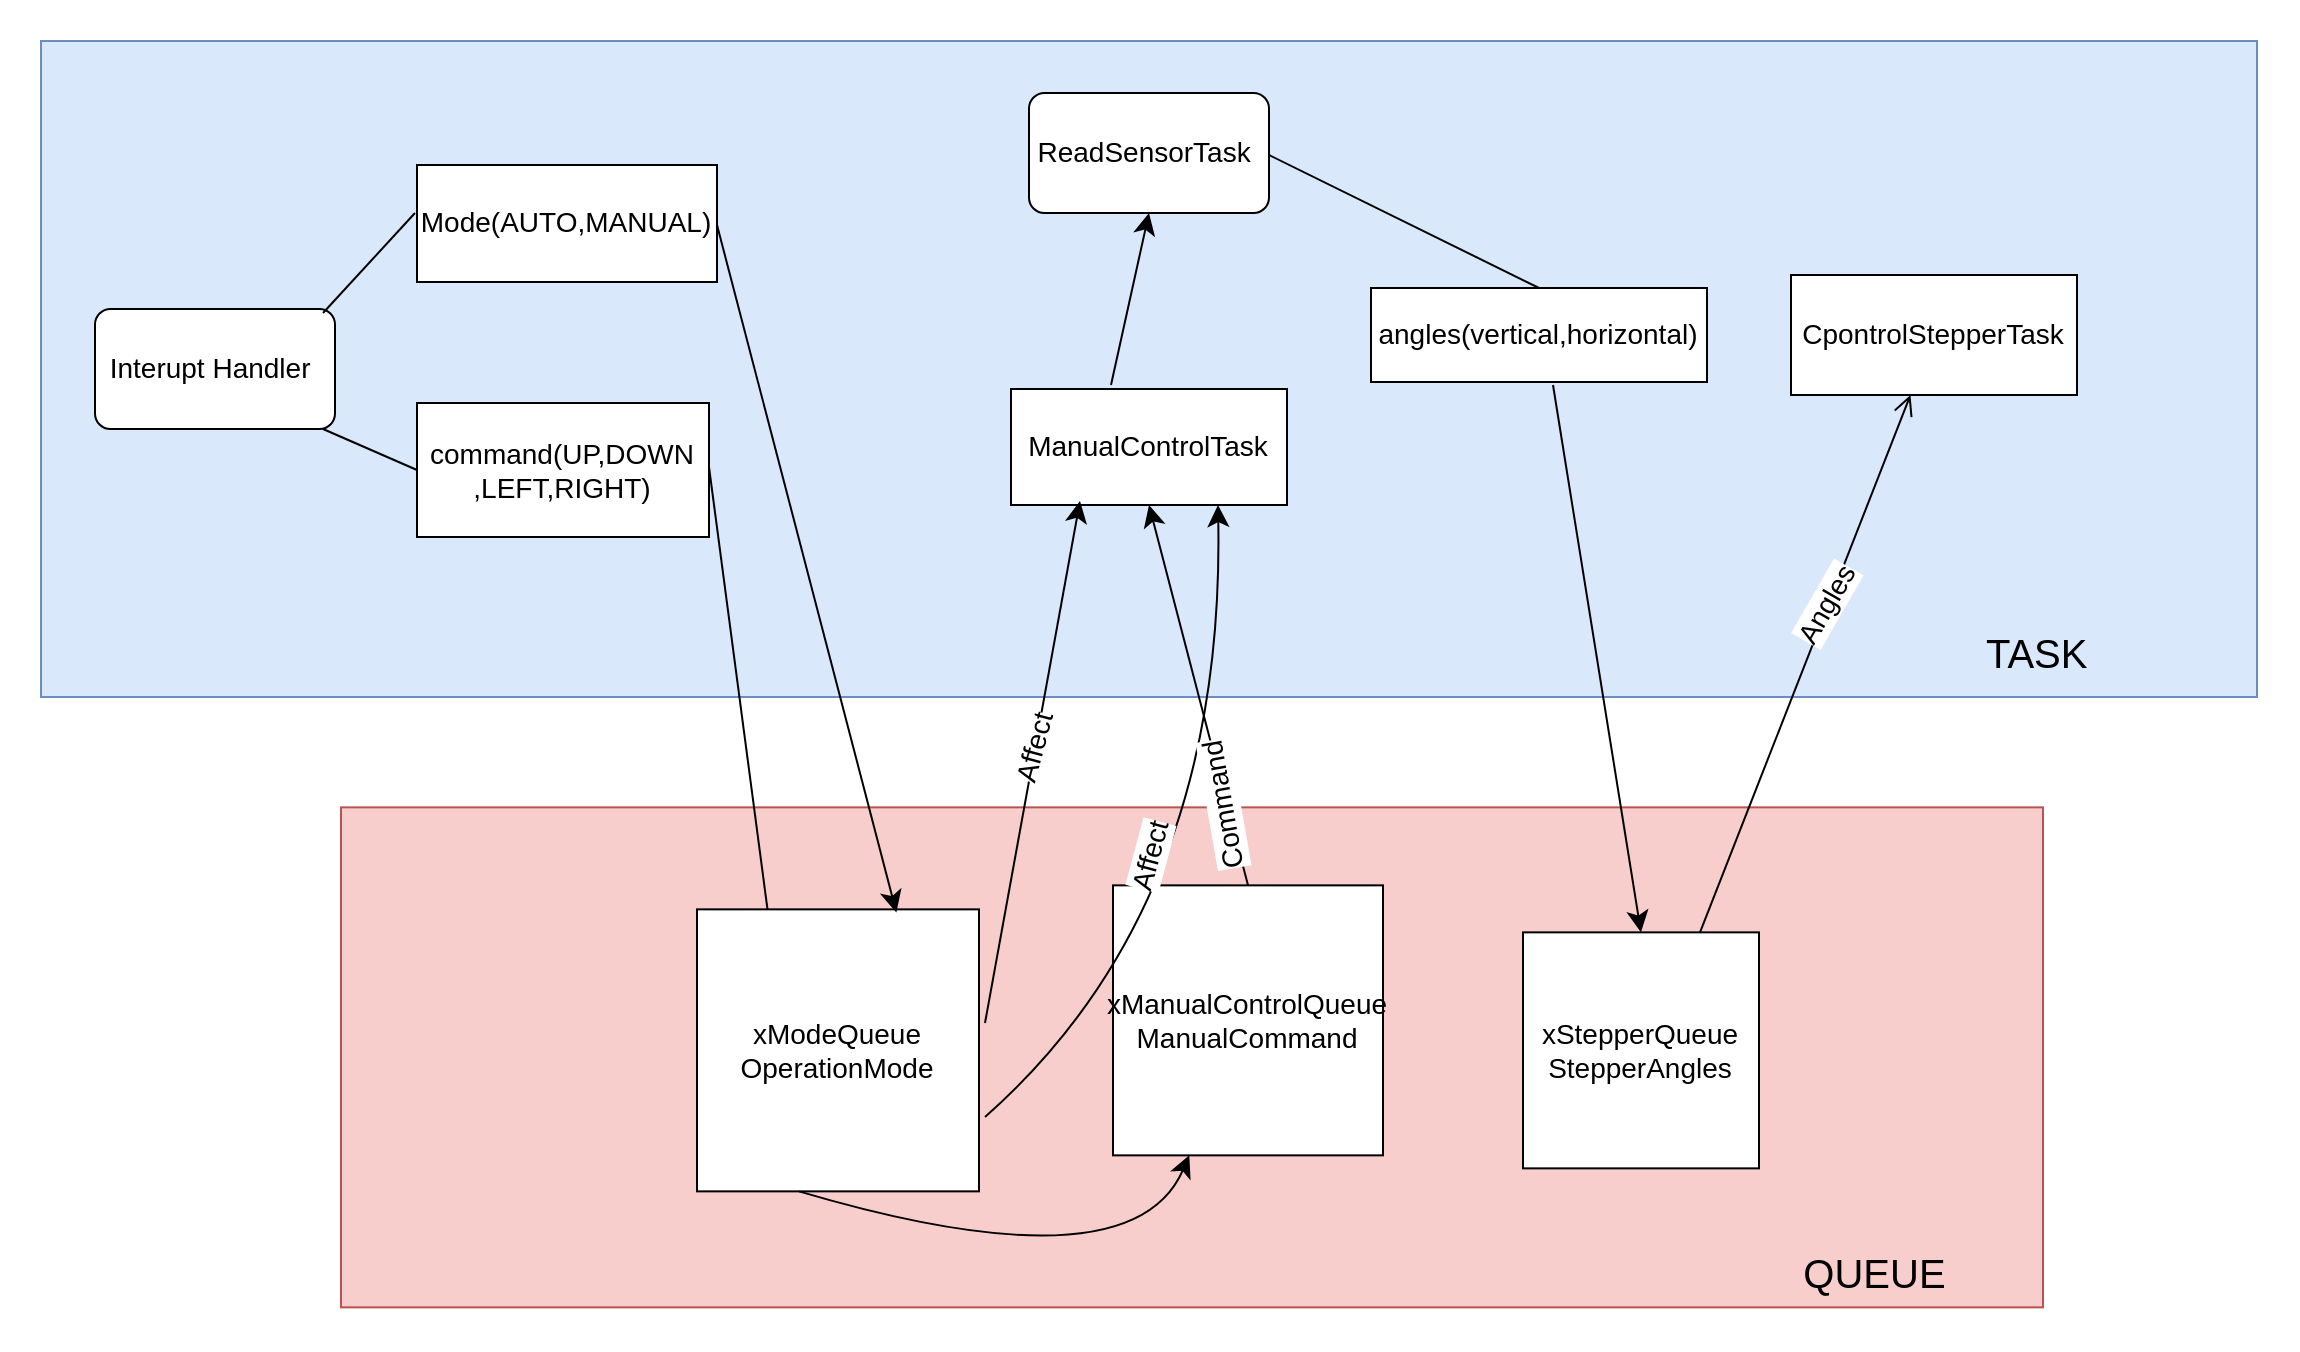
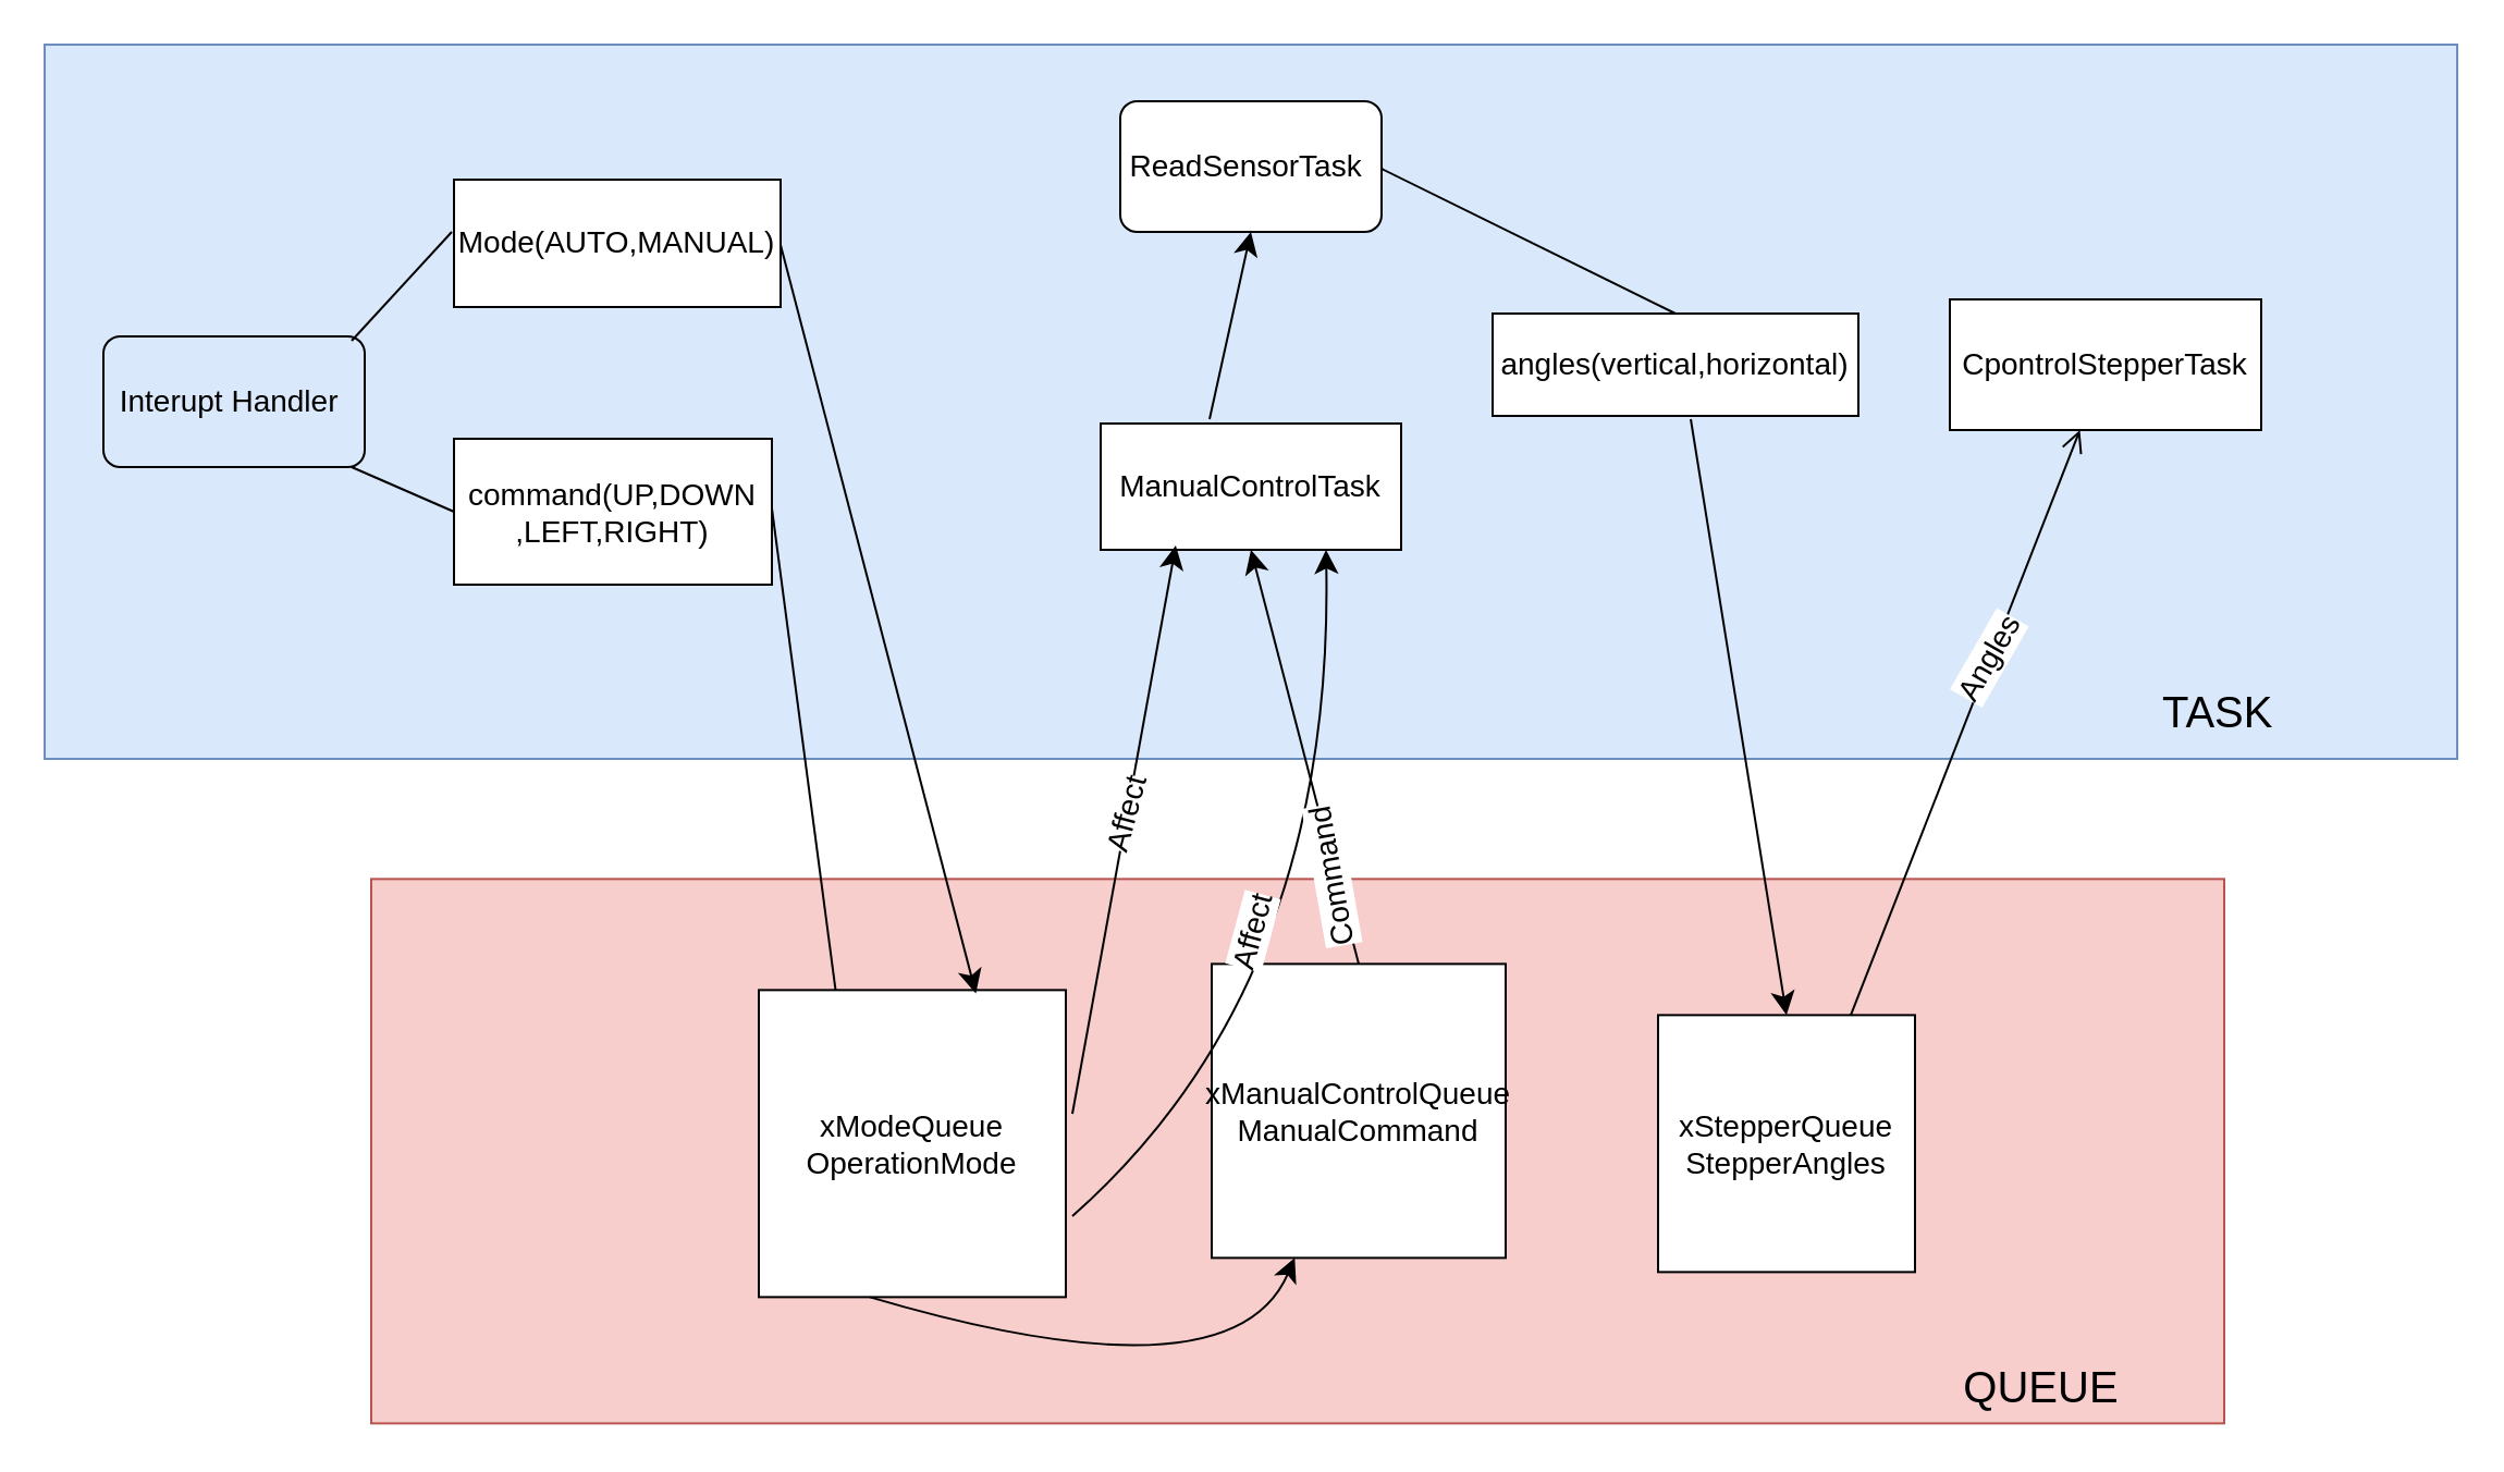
- <mxCell id="3" value="Interupt Handler&amp;nbsp;" style="rounded=1;whiteSpace=wrap;html=1;arcSize=13;fontSize=14;" vertex="1" parent="1"><mxGeometry x="47" y="154" width="120" height="60" as="geometry" /></mxCell>
+ <mxCell id="3" value="Interupt Handler&amp;nbsp;" style="rounded=1;whiteSpace=wrap;html=1;arcSize=13;fontSize=14;fillColor=#dae8fc;" vertex="1" parent="1"><mxGeometry x="47" y="154" width="120" height="60" as="geometry" /></mxCell>
